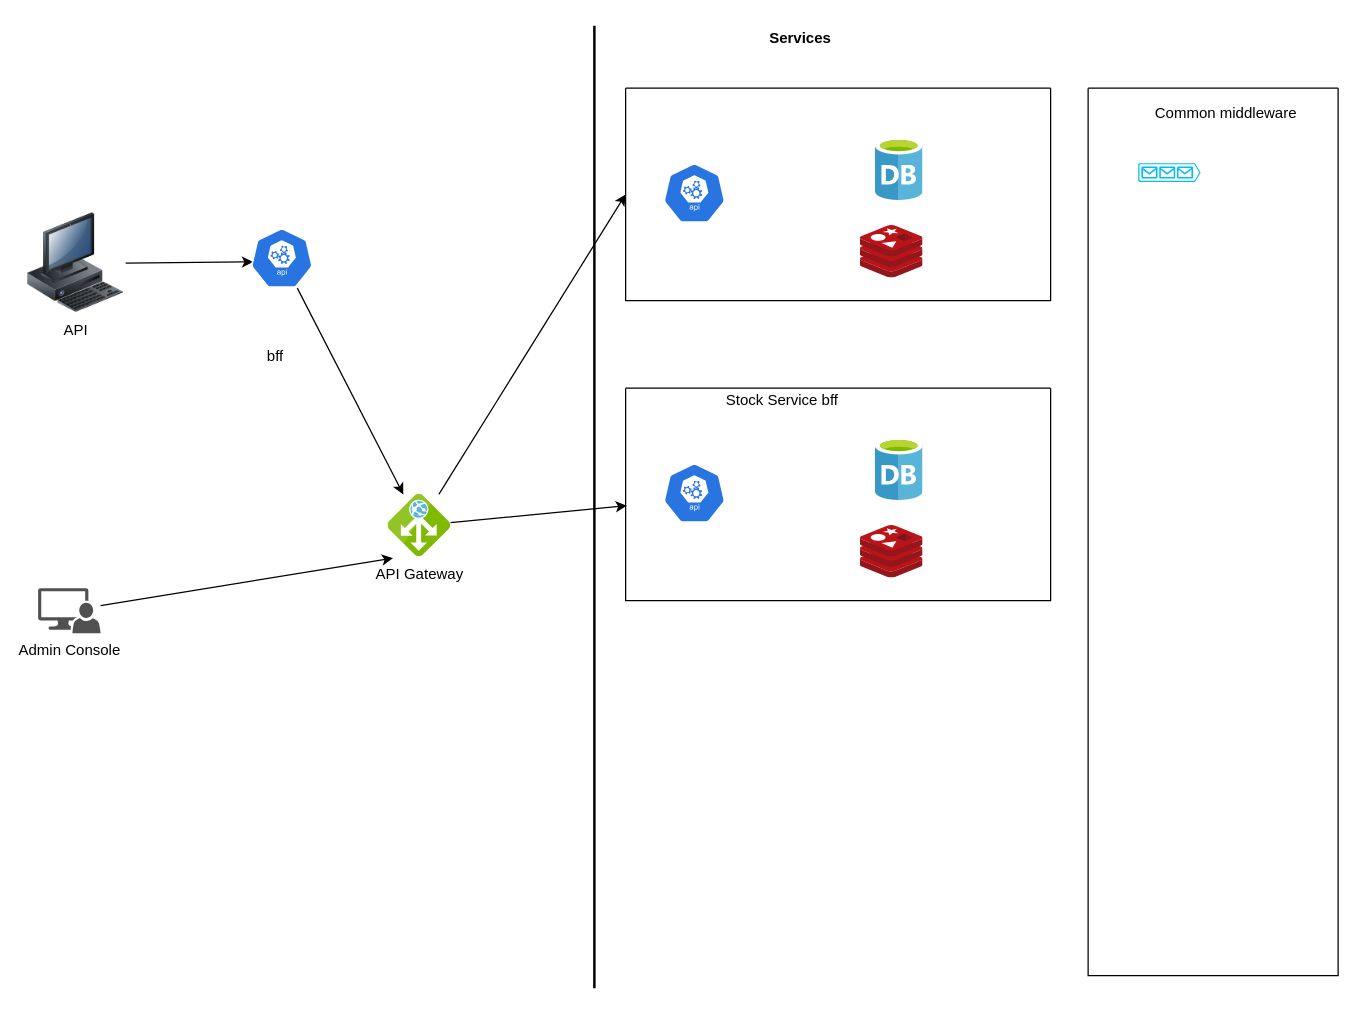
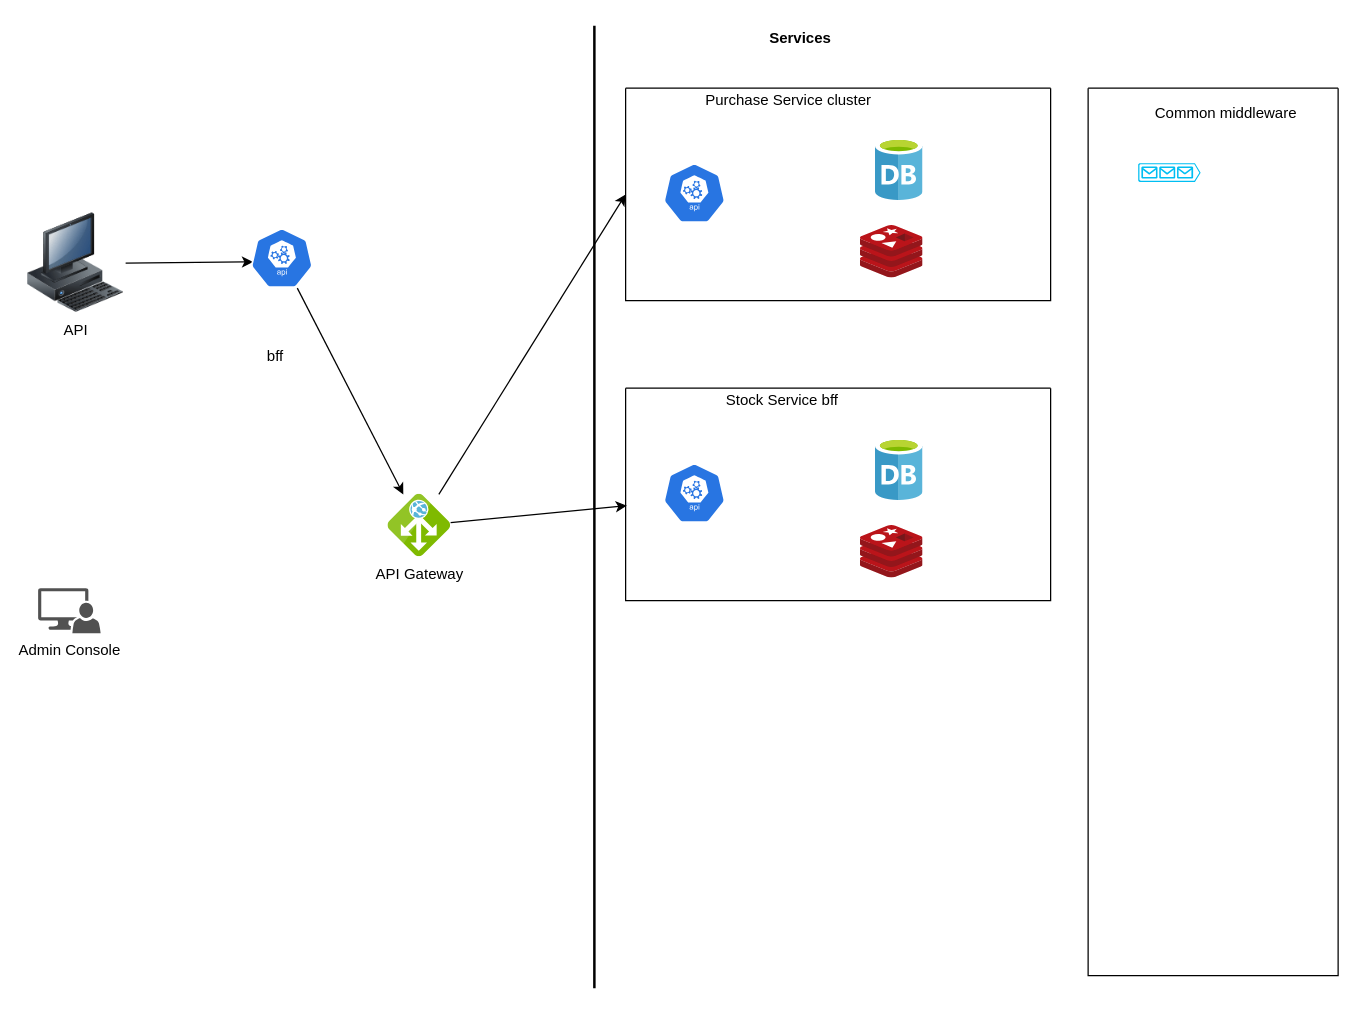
+ <mxCell id="14" value="Purchase Service&amp;nbsp;cluster" style="text;html=1;align=center;verticalAlign=middle;resizable=0;points=[];autosize=1;strokeColor=none;" vertex="1" parent="1"><mxGeometry x="555" y="70" width="150" height="20" as="geometry" /></mxCell>
- <mxCell id="8" style="edgeStyle=none;rounded=0;orthogonalLoop=1;jettySize=auto;html=1;entryX=0.08;entryY=1.02;entryDx=0;entryDy=0;entryPerimeter=0;" edge="1" parent="1" source="9" target="7"><mxGeometry relative="1" as="geometry" /></mxCell>
